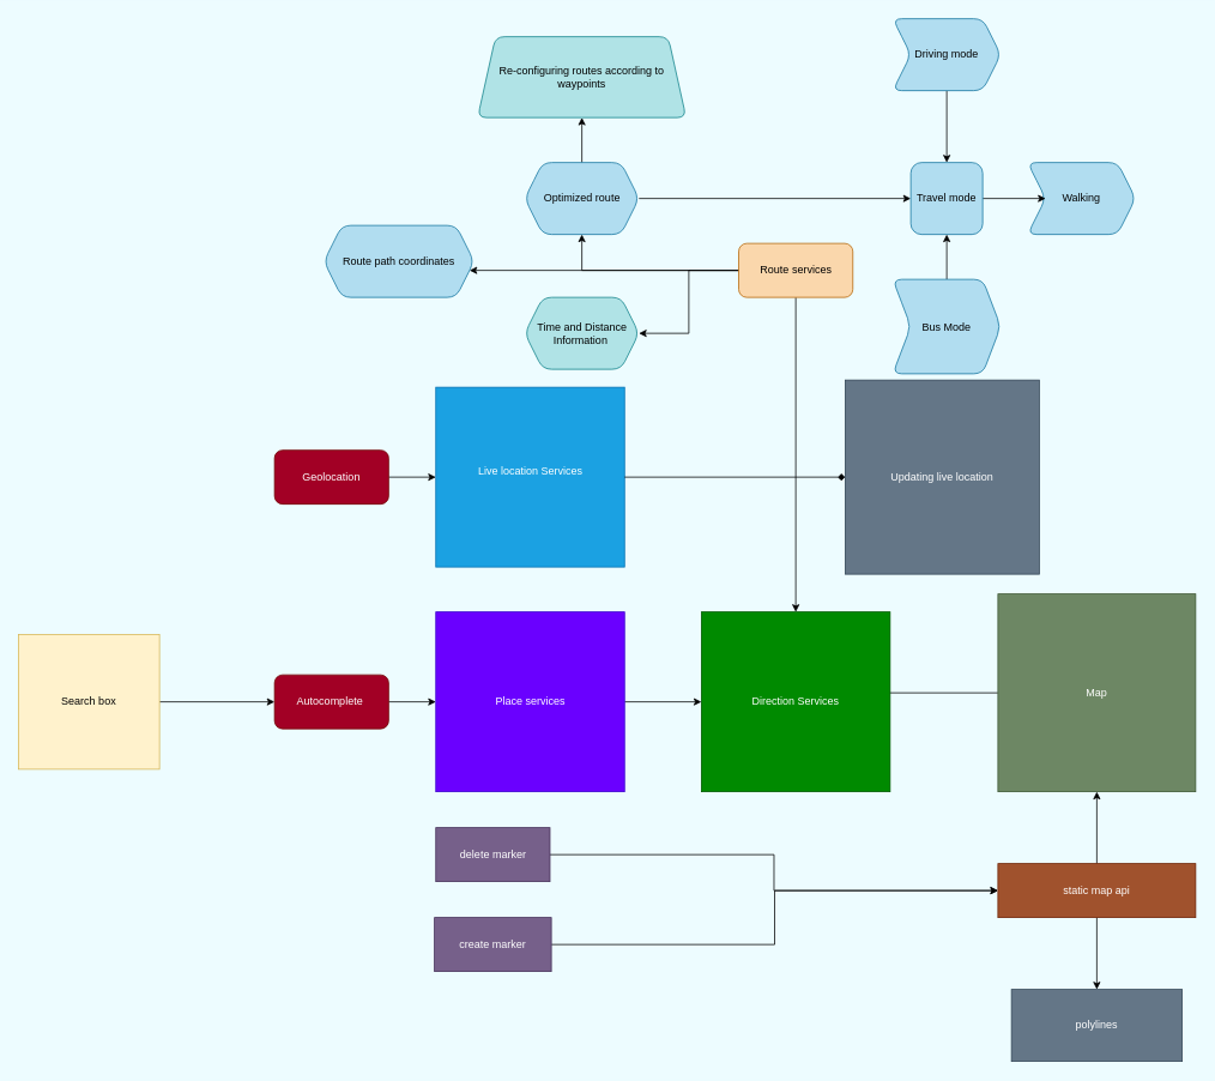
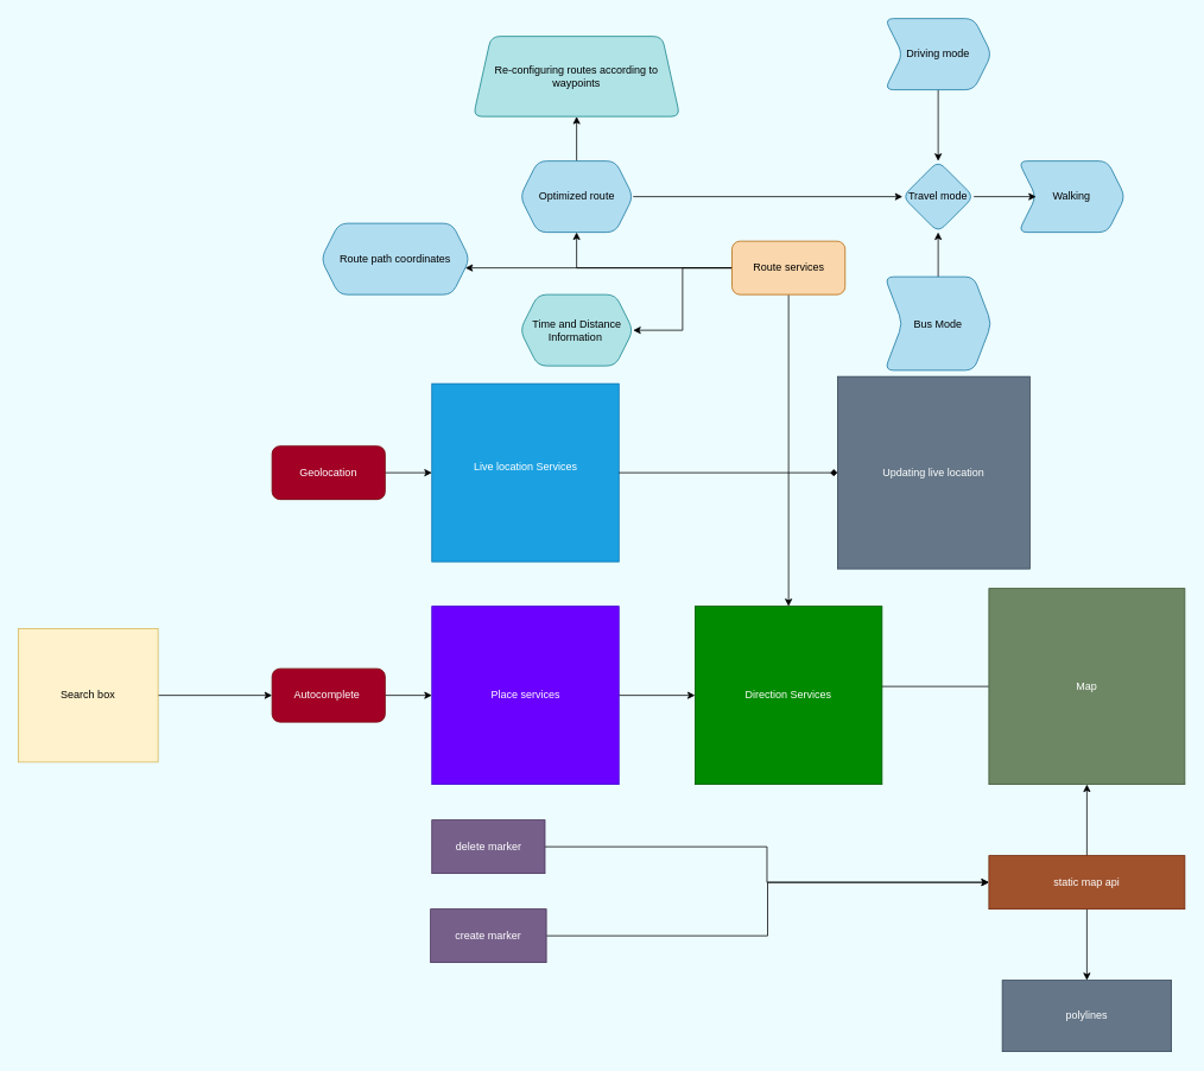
- <mxCell id="41" value="Travel mode" style="whiteSpace=wrap;html=1;fillColor=#b1ddf0;strokeColor=#10739e;rounded=1;" vertex="1" parent="1"><mxGeometry x="1013" y="180" width="80" height="80" as="geometry" /></mxCell>
+ <mxCell id="41" value="Travel mode" style="rhombus;whiteSpace=wrap;html=1;fillColor=#b1ddf0;strokeColor=#10739e;rounded=1;" vertex="1" parent="1"><mxGeometry x="1013" y="180" width="80" height="80" as="geometry" /></mxCell>
